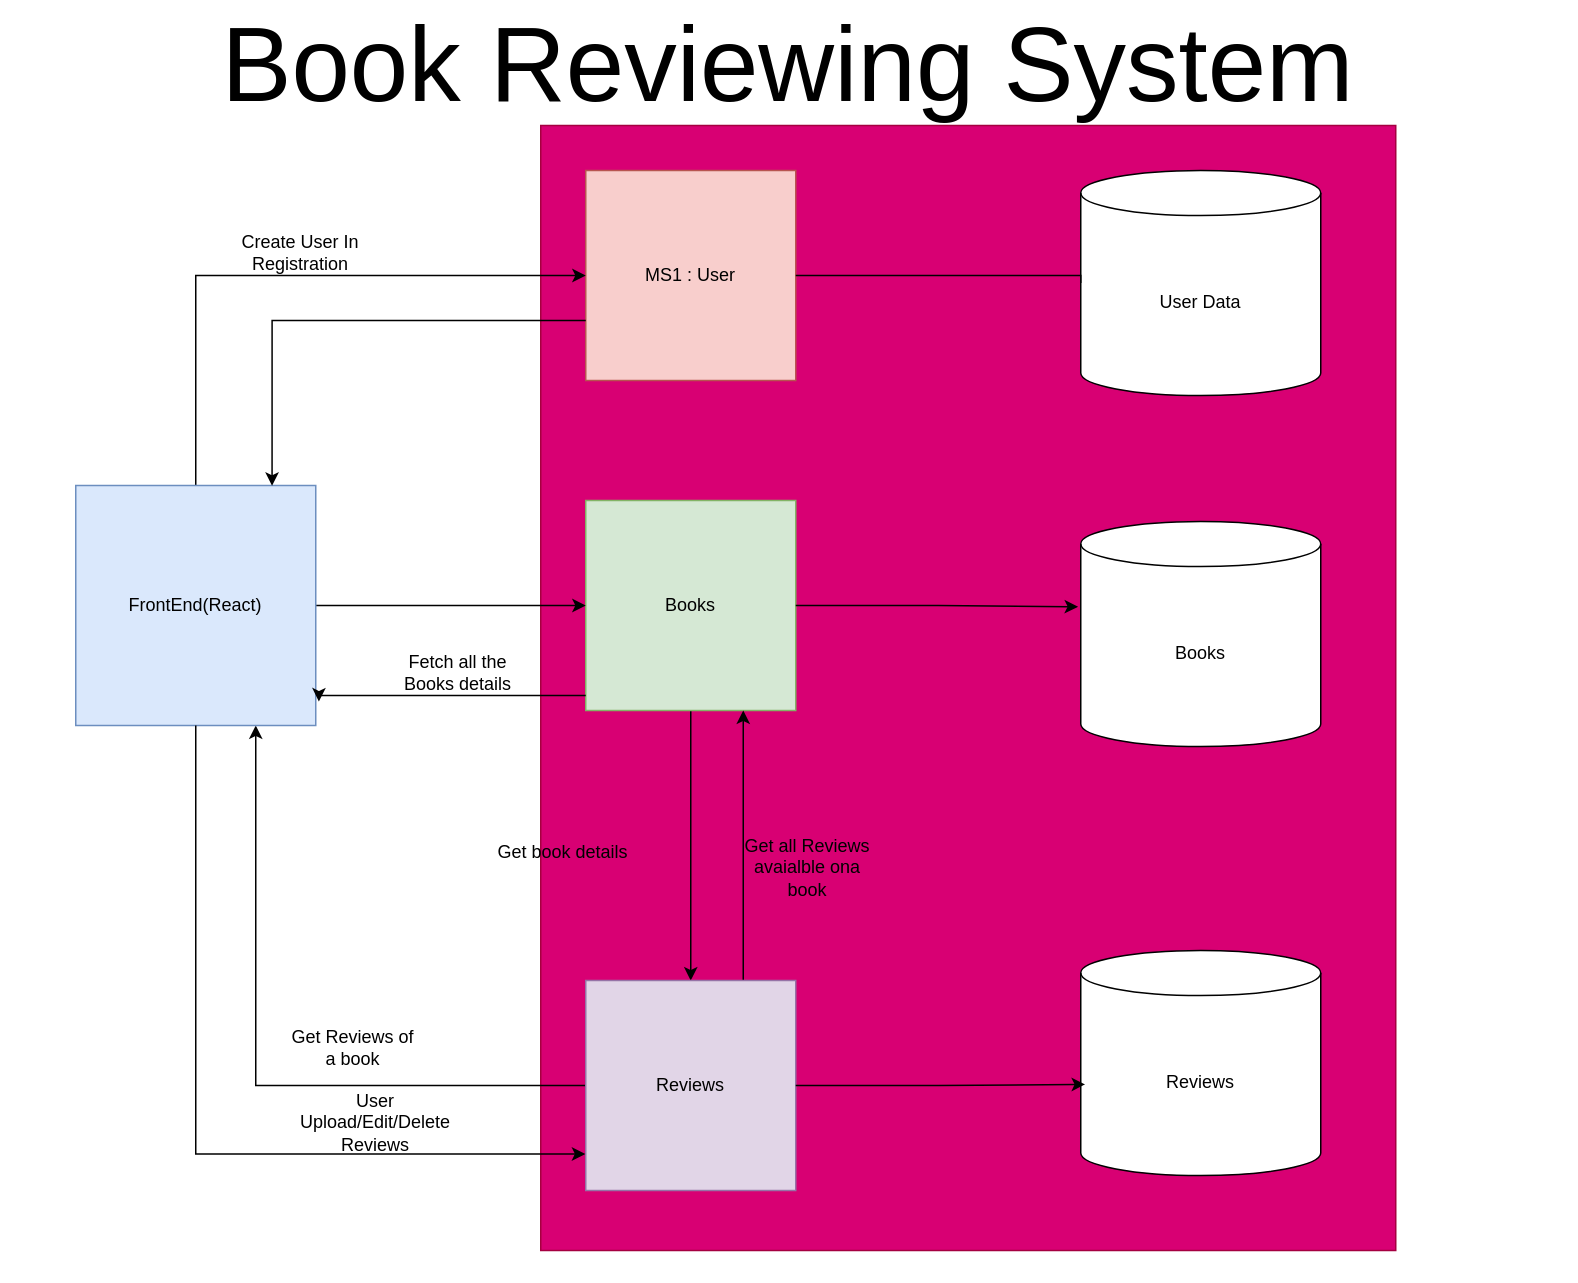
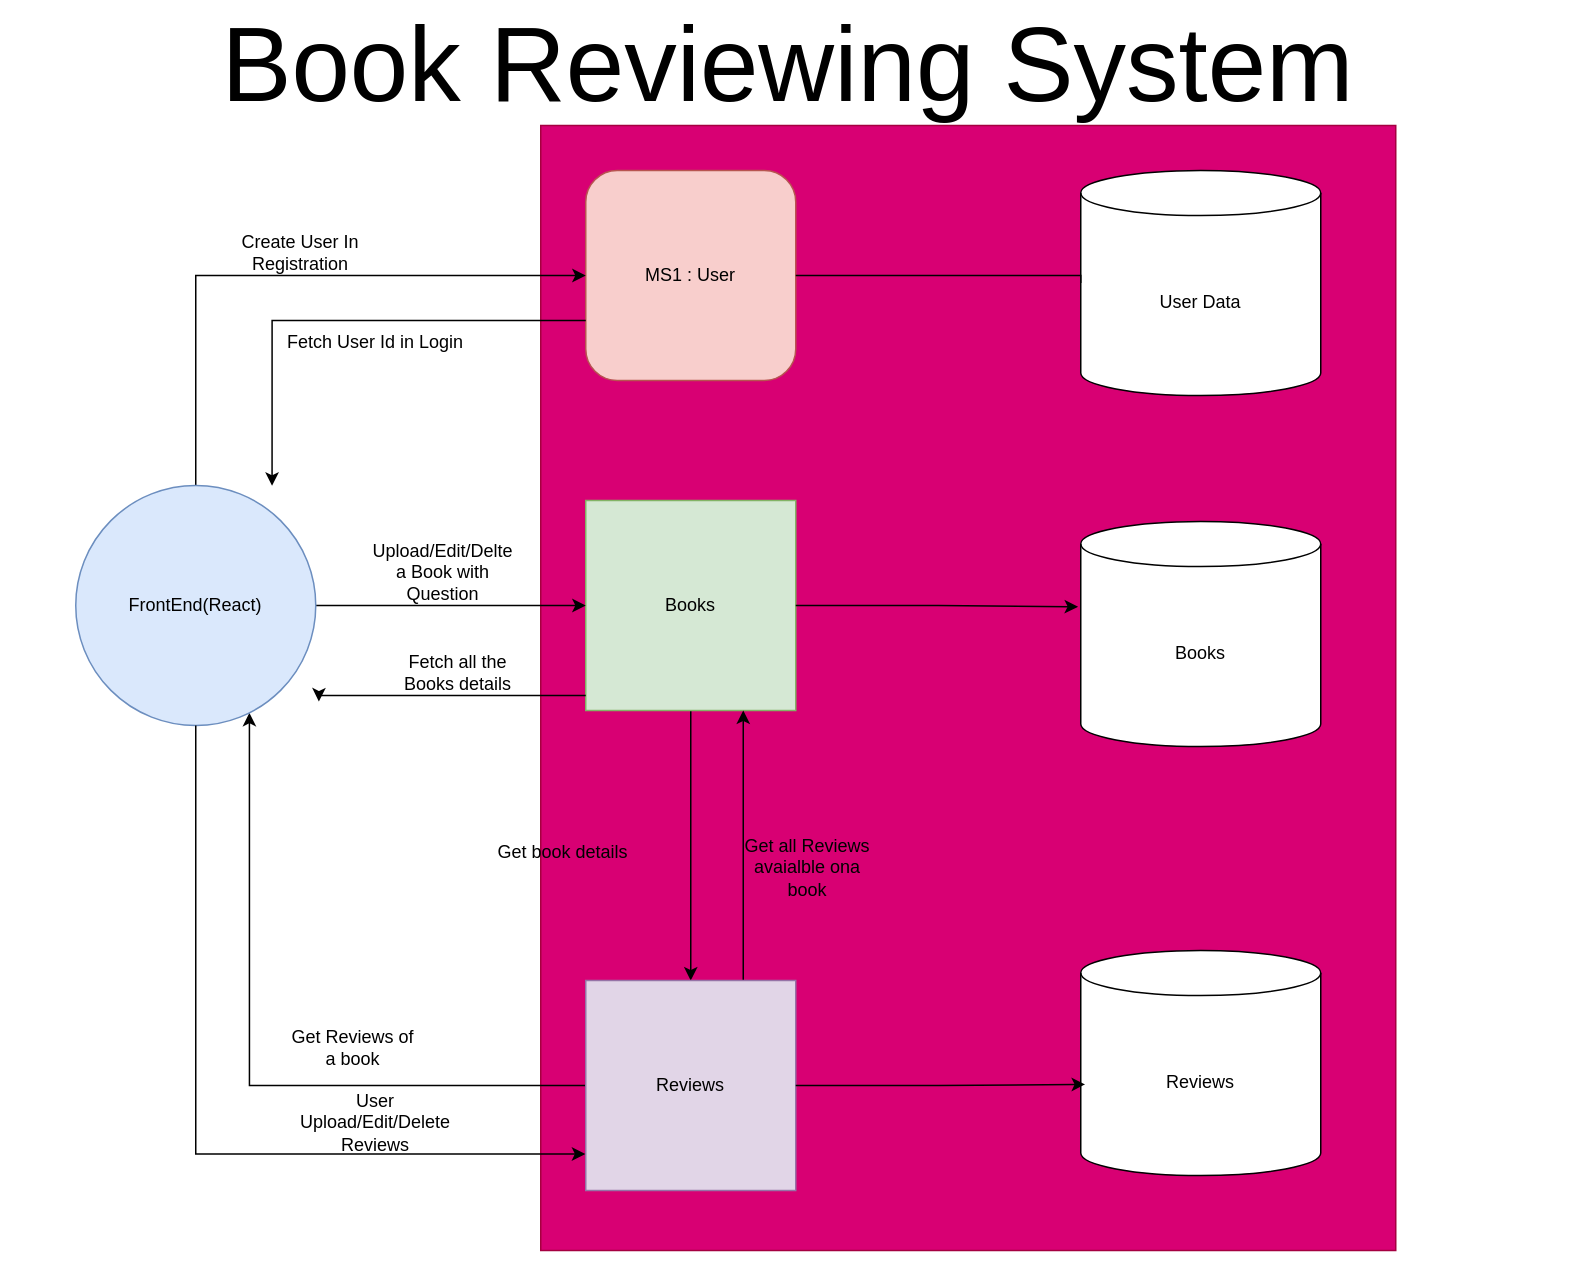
- <mxCell id="3" value="MS1 : User" style="whiteSpace=wrap;html=1;aspect=fixed;fillColor=#f8cecc;strokeColor=#b85450;" vertex="1" parent="1"><mxGeometry x="390" y="106" width="140" height="140" as="geometry" /></mxCell>
+ <mxCell id="3" value="MS1 : User" style="whiteSpace=wrap;html=1;aspect=fixed;fillColor=#f8cecc;strokeColor=#b85450;rounded=1;" vertex="1" parent="1"><mxGeometry x="390" y="106" width="140" height="140" as="geometry" /></mxCell>
+ <mxCell id="12" value="Fetch User Id in Login" style="text;html=1;strokeColor=none;fillColor=none;align=center;verticalAlign=middle;whiteSpace=wrap;rounded=0;" vertex="1" parent="1"><mxGeometry x="190" y="206" width="120" height="30" as="geometry" /></mxCell>
+ <mxCell id="15" value="Upload/Edit/Delte a Book with Question" style="text;html=1;strokeColor=none;fillColor=none;align=center;verticalAlign=middle;whiteSpace=wrap;rounded=0;" vertex="1" parent="1"><mxGeometry x="250" y="359" width="90" height="30" as="geometry" /></mxCell>
- <mxCell id="11" value="FrontEnd(React)" style="whiteSpace=wrap;html=1;aspect=fixed;fillColor=#dae8fc;strokeColor=#6c8ebf;" vertex="1" parent="1"><mxGeometry x="50" y="316" width="160" height="160" as="geometry" /></mxCell>
+ <mxCell id="11" value="FrontEnd(React)" style="ellipse;whiteSpace=wrap;html=1;aspect=fixed;fillColor=#dae8fc;strokeColor=#6c8ebf;" vertex="1" parent="1"><mxGeometry x="50" y="316" width="160" height="160" as="geometry" /></mxCell>
